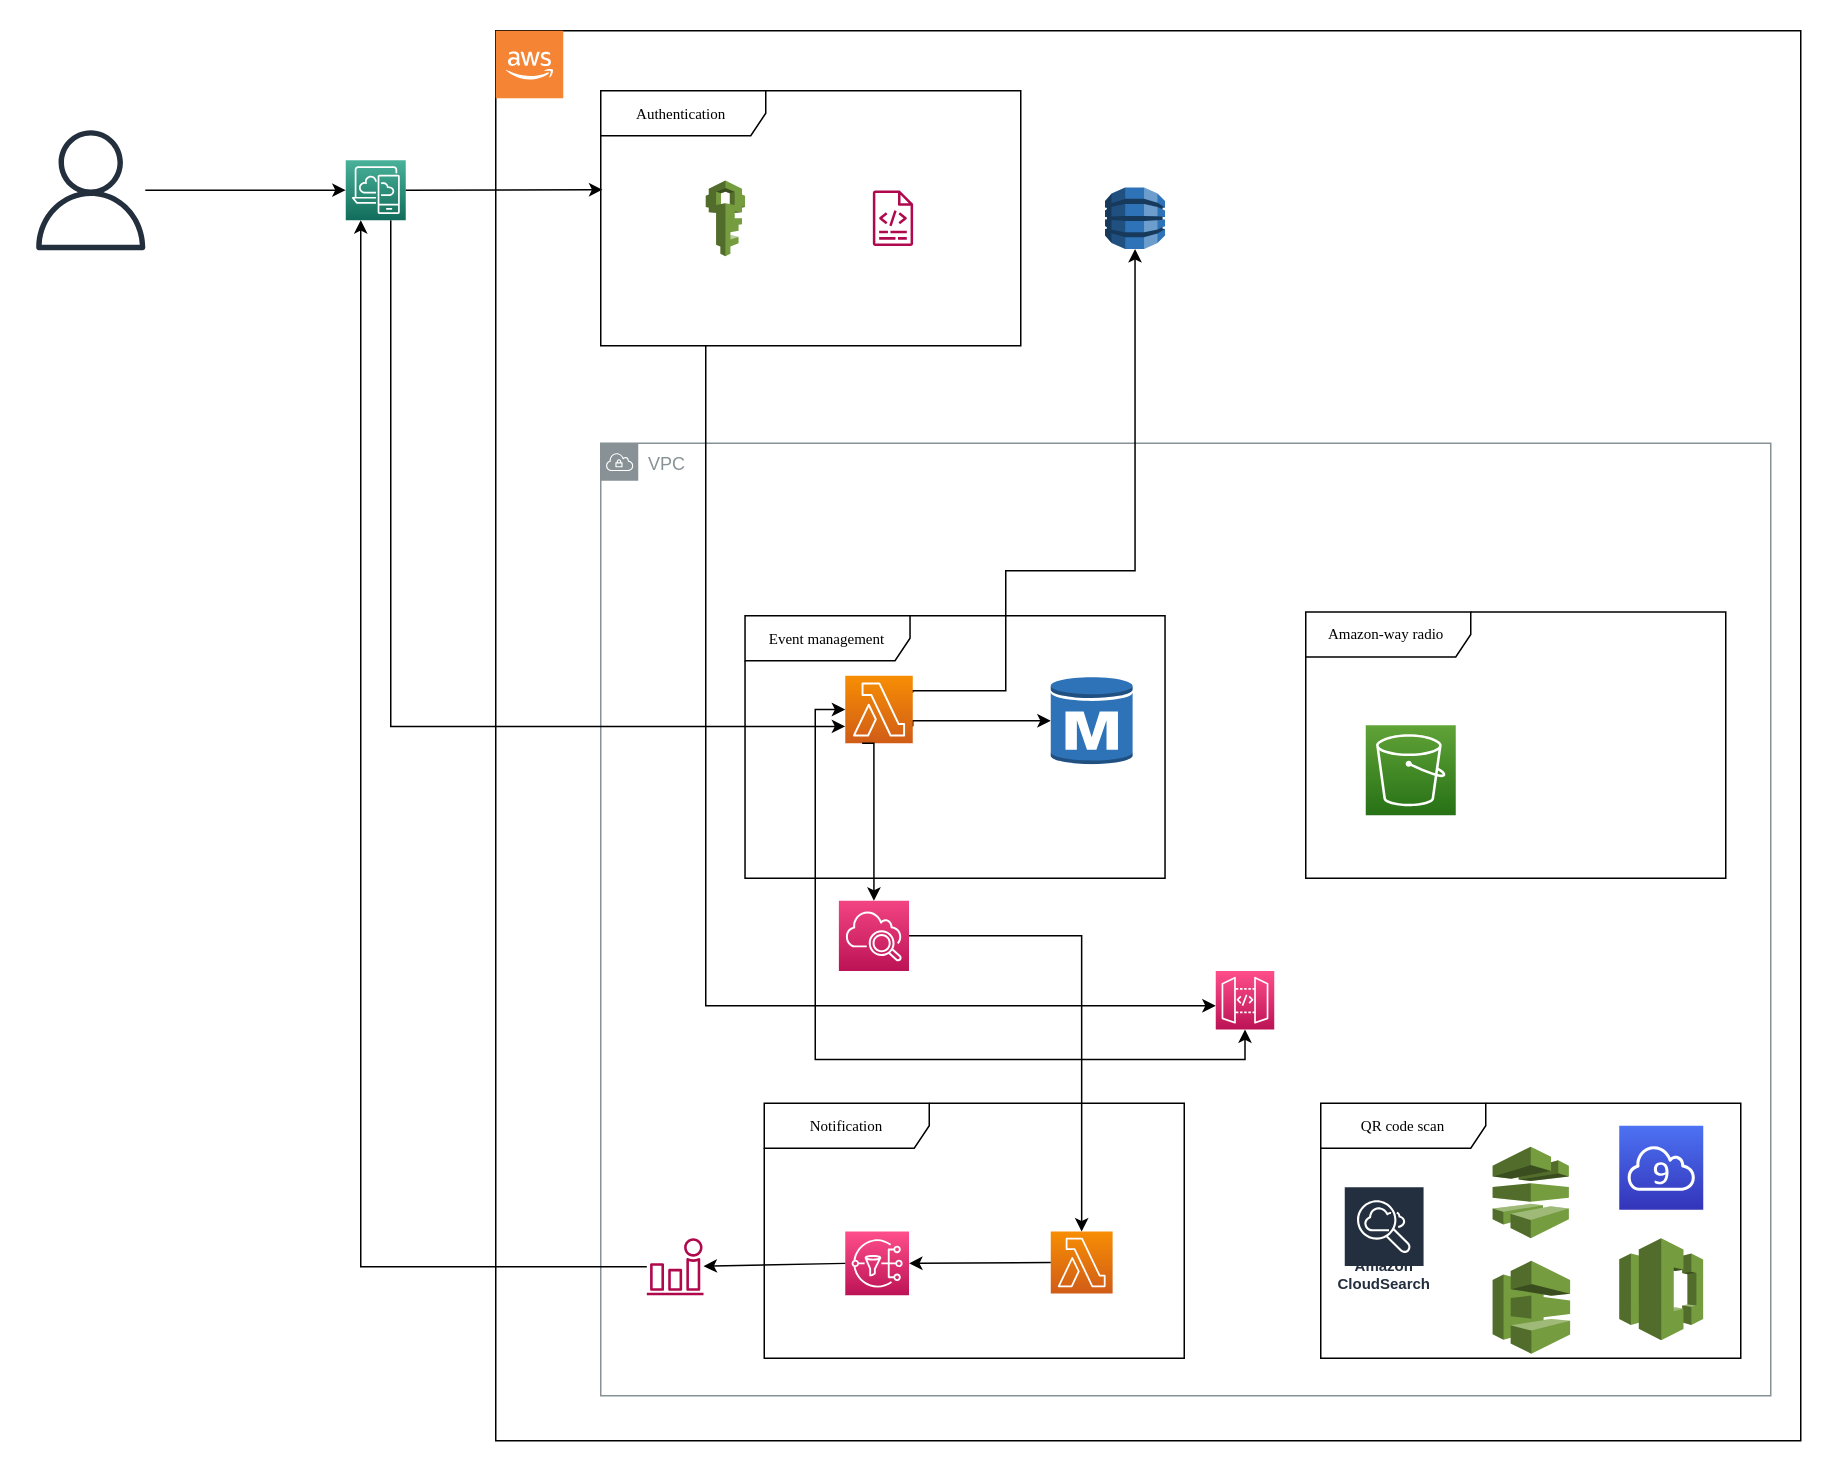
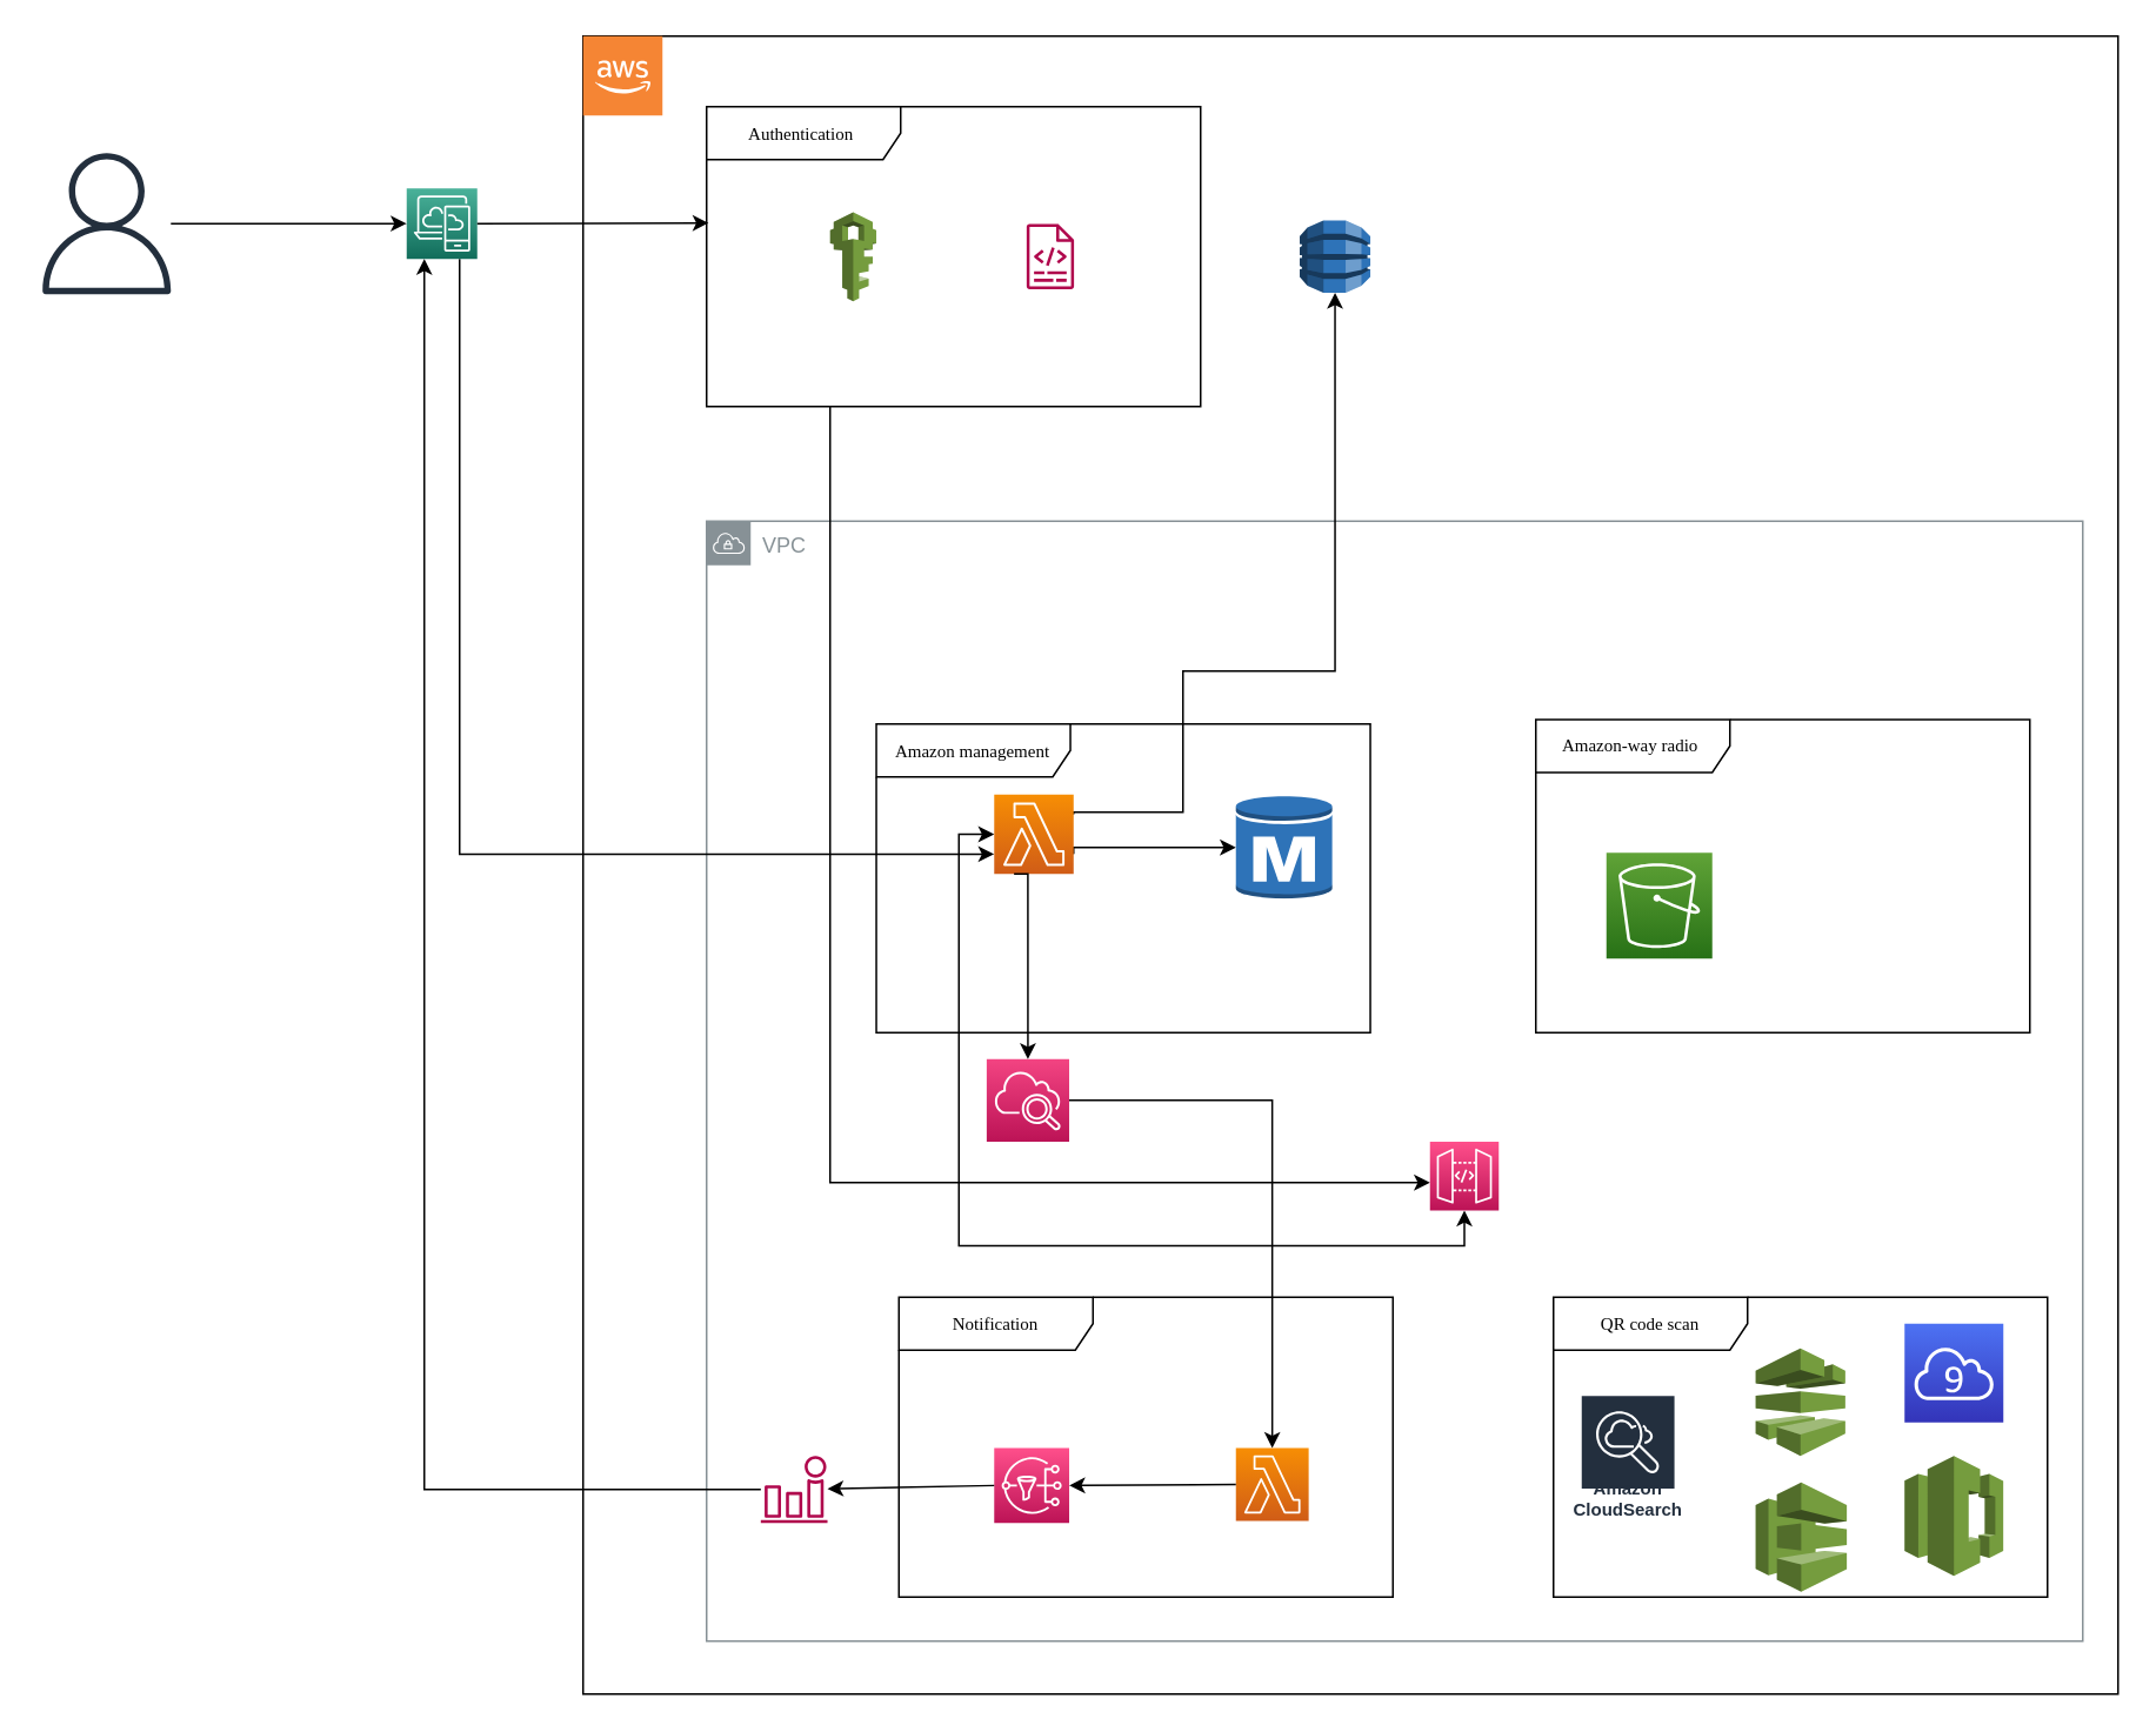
- <mxCell id="8" value="Event management" style="shape=umlFrame;whiteSpace=wrap;html=1;rounded=0;shadow=0;comic=0;labelBackgroundColor=none;strokeWidth=1;fontFamily=Verdana;fontSize=10;align=center;width=110;height=30;" vertex="1" parent="1"><mxGeometry x="496.19" y="410" width="280" height="175" as="geometry" /></mxCell>
+ <mxCell id="8" value="Amazon management" style="shape=umlFrame;whiteSpace=wrap;html=1;rounded=0;shadow=0;comic=0;labelBackgroundColor=none;strokeWidth=1;fontFamily=Verdana;fontSize=10;align=center;width=110;height=30;" vertex="1" parent="1"><mxGeometry x="496.19" y="410" width="280" height="175" as="geometry" /></mxCell>
